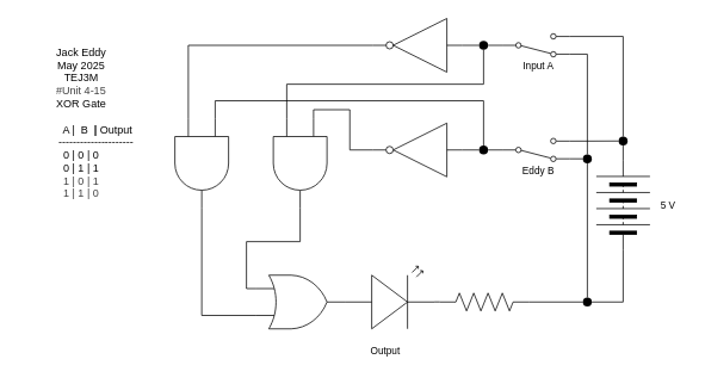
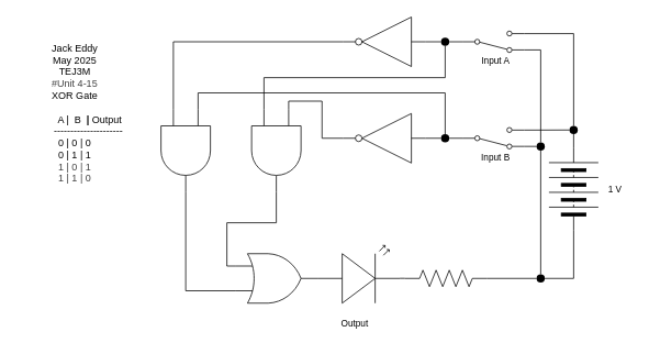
- <mxCell id="23" value="Eddy B" style="text;html=1;align=center;verticalAlign=middle;resizable=0;points=[];autosize=1;strokeColor=none;fillColor=none;fontFamily=Helvetica;fontSize=11;fontColor=default;labelBackgroundColor=default;" parent="1" vertex="1"><mxGeometry x="571" y="175" width="60" height="30" as="geometry" /></mxCell>
+ <mxCell id="23" value="Input B" style="text;html=1;align=center;verticalAlign=middle;resizable=0;points=[];autosize=1;strokeColor=none;fillColor=none;fontFamily=Helvetica;fontSize=11;fontColor=default;labelBackgroundColor=default;" parent="1" vertex="1"><mxGeometry x="571" y="175" width="60" height="30" as="geometry" /></mxCell>
- <mxCell id="21" value="5 V" style="text;html=1;align=center;verticalAlign=middle;resizable=0;points=[];autosize=1;strokeColor=none;fillColor=none;fontFamily=Helvetica;fontSize=11;fontColor=default;labelBackgroundColor=default;" parent="1" vertex="1"><mxGeometry x="726" y="214" width="40" height="30" as="geometry" /></mxCell>
+ <mxCell id="21" value="1 V" style="text;html=1;align=center;verticalAlign=middle;resizable=0;points=[];autosize=1;strokeColor=none;fillColor=none;fontFamily=Helvetica;fontSize=11;fontColor=default;labelBackgroundColor=default;" parent="1" vertex="1"><mxGeometry x="726" y="214" width="40" height="30" as="geometry" /></mxCell>
